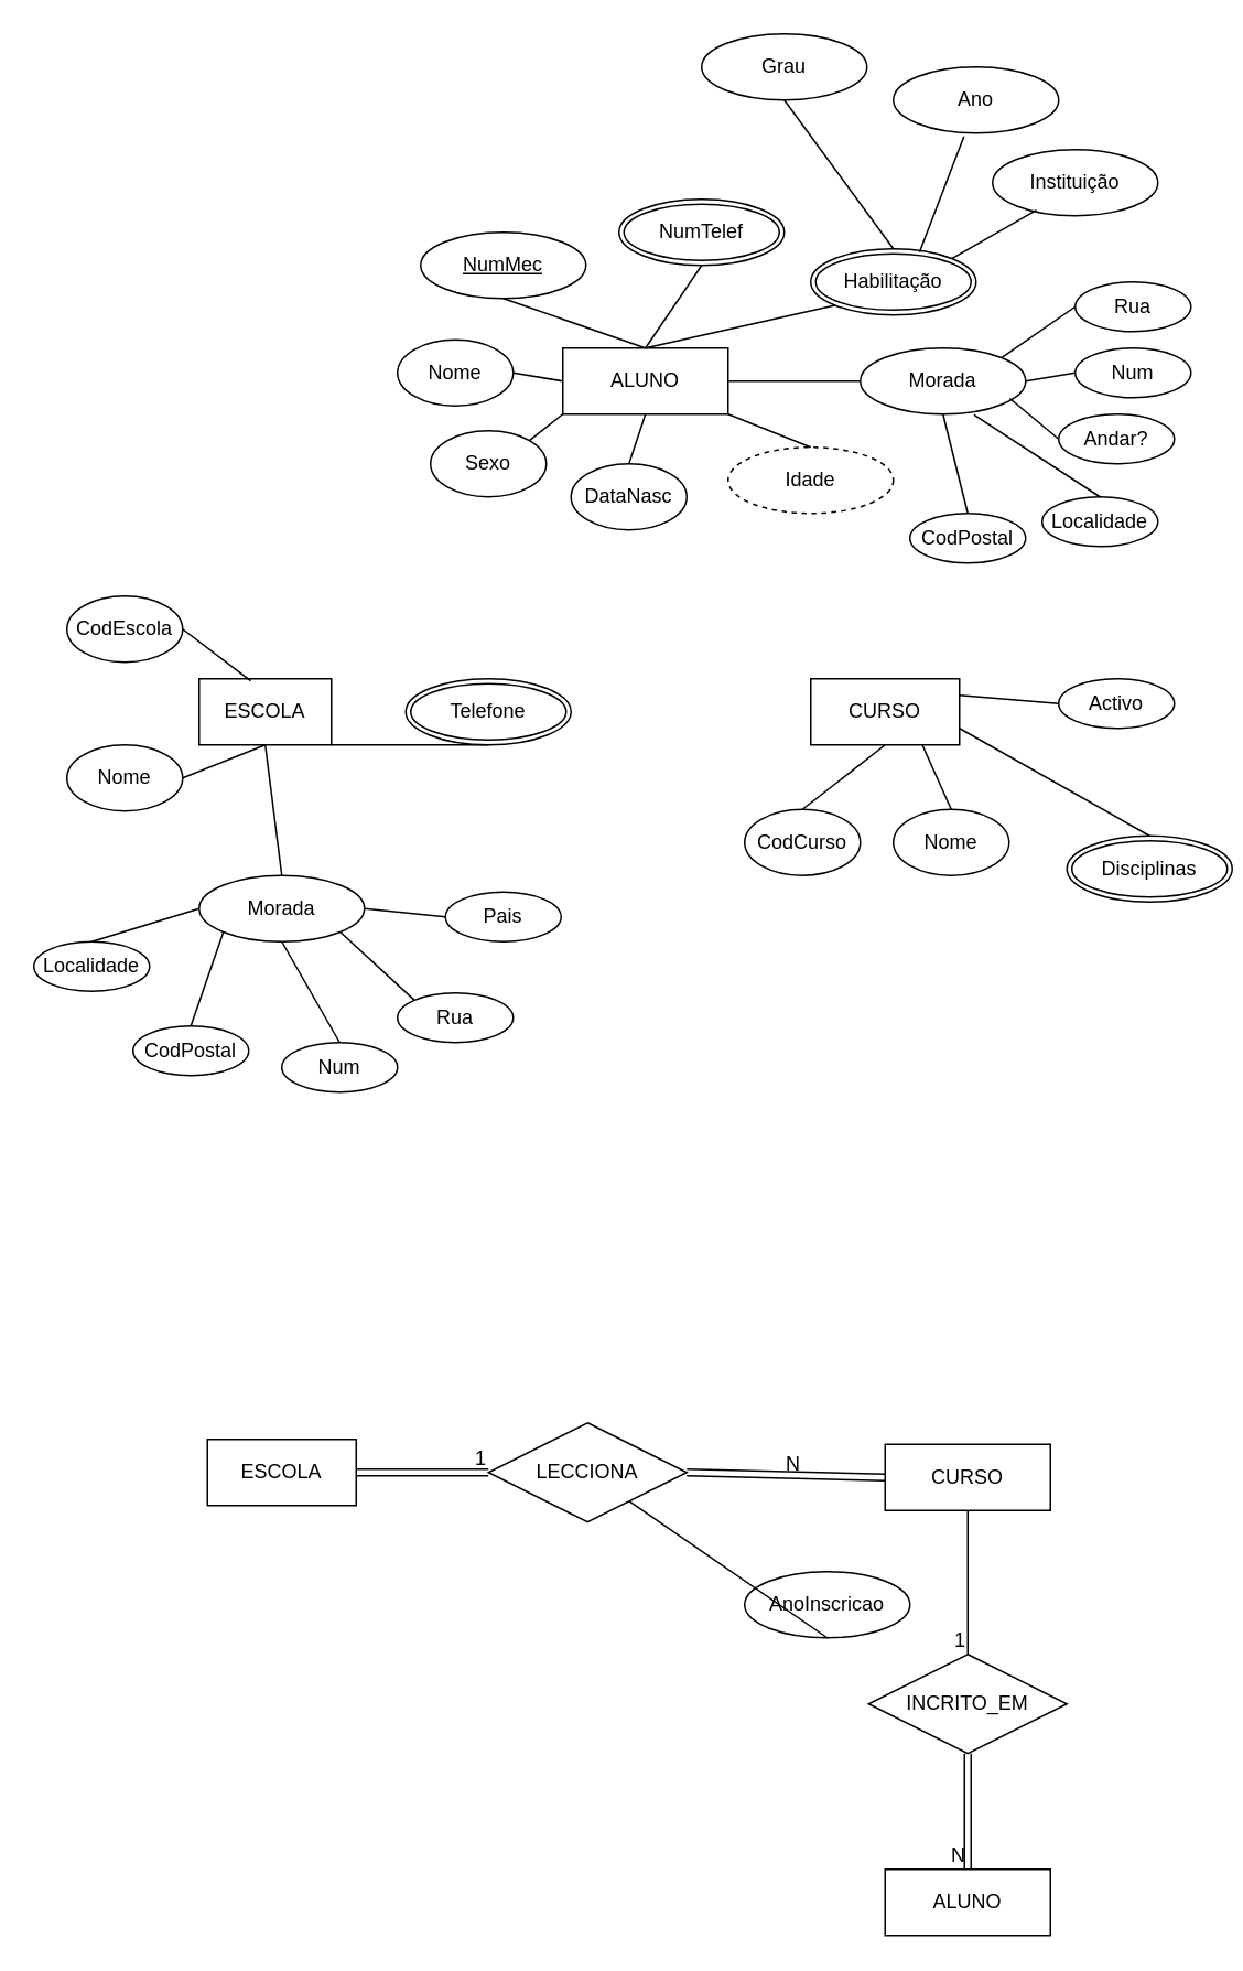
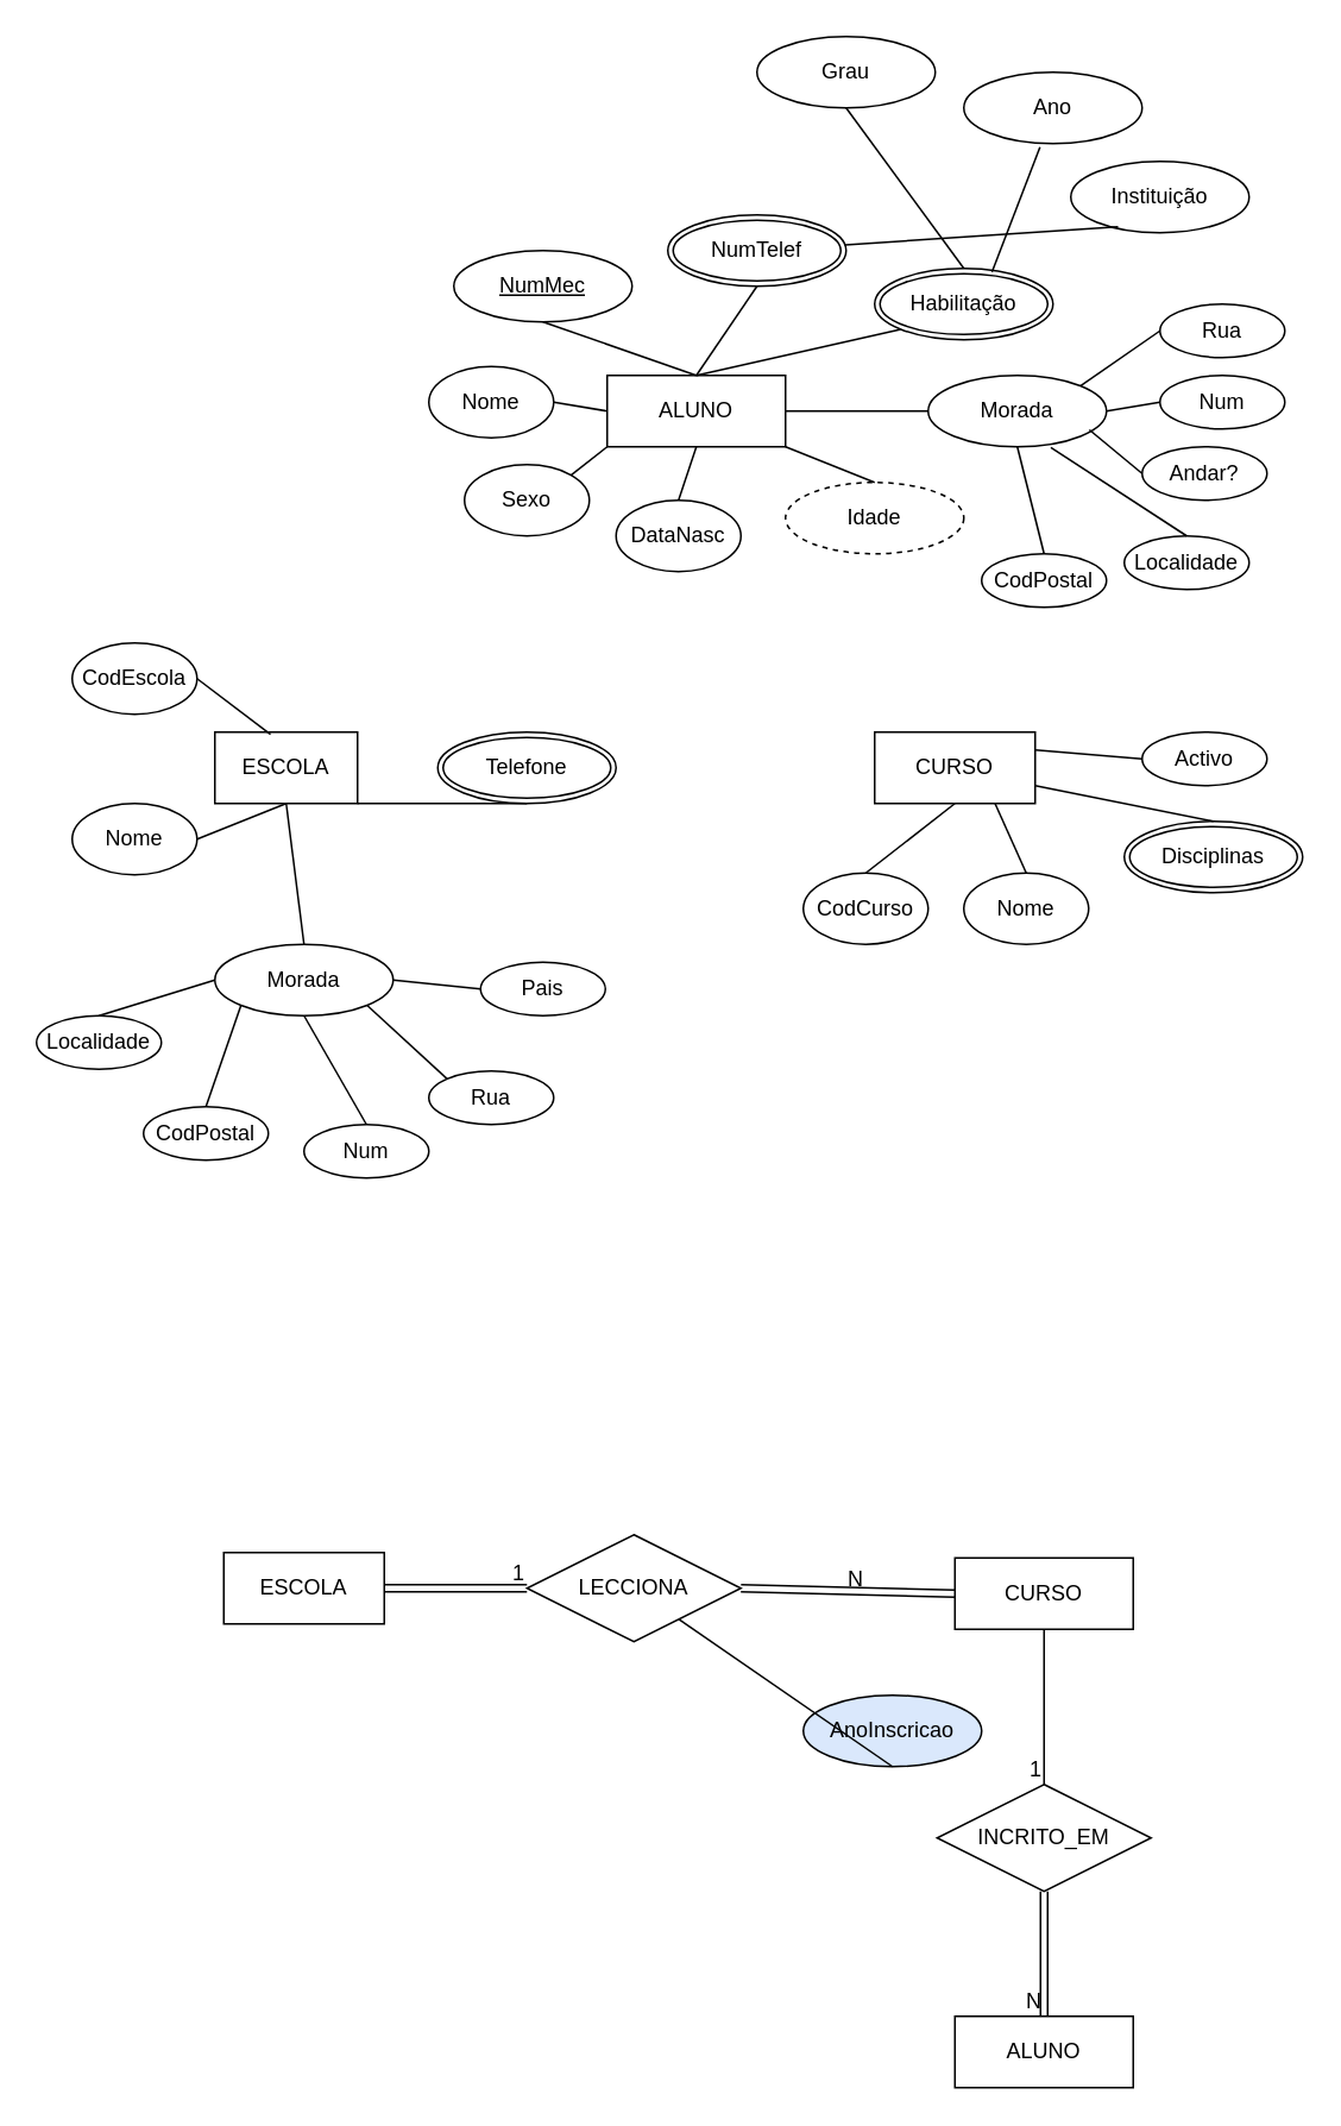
- <mxCell id="19" value="" style="endArrow=none;html=1;rounded=0;exitX=0.265;exitY=0.915;exitDx=0;exitDy=0;exitPerimeter=0;entryX=1;entryY=0;entryDx=0;entryDy=0;" parent="1" source="16" target="9" edge="1"><mxGeometry width="50" height="50" relative="1" as="geometry"><mxPoint x="380" y="200" as="sourcePoint" /><mxPoint x="430" y="150" as="targetPoint" /></mxGeometry></mxCell>
+ <mxCell id="19" value="" style="endArrow=none;html=1;rounded=0;exitX=0.265;exitY=0.915;exitDx=0;exitDy=0;exitPerimeter=0;" parent="1" source="16" target="7" edge="1"><mxGeometry width="50" height="50" relative="1" as="geometry"><mxPoint x="380" y="200" as="sourcePoint" /><mxPoint x="430" y="150" as="targetPoint" /></mxGeometry></mxCell>
- <mxCell id="48" value="Disciplinas" style="ellipse;shape=doubleEllipse;margin=3;whiteSpace=wrap;html=1;align=center;" parent="1" vertex="1"><mxGeometry x="645" y="505" width="100" height="40" as="geometry" /></mxCell>
+ <mxCell id="48" value="Disciplinas" style="ellipse;shape=doubleEllipse;margin=3;whiteSpace=wrap;html=1;align=center;" parent="1" vertex="1"><mxGeometry x="630" y="460" width="100" height="40" as="geometry" /></mxCell>
- <mxCell id="70" value="AnoInscricao" style="ellipse;whiteSpace=wrap;html=1;align=center;" parent="1" vertex="1"><mxGeometry x="450" y="950" width="100" height="40" as="geometry" /></mxCell>
+ <mxCell id="70" value="AnoInscricao" style="ellipse;whiteSpace=wrap;html=1;align=center;fillColor=#dae8fc;" parent="1" vertex="1"><mxGeometry x="450" y="950" width="100" height="40" as="geometry" /></mxCell>
